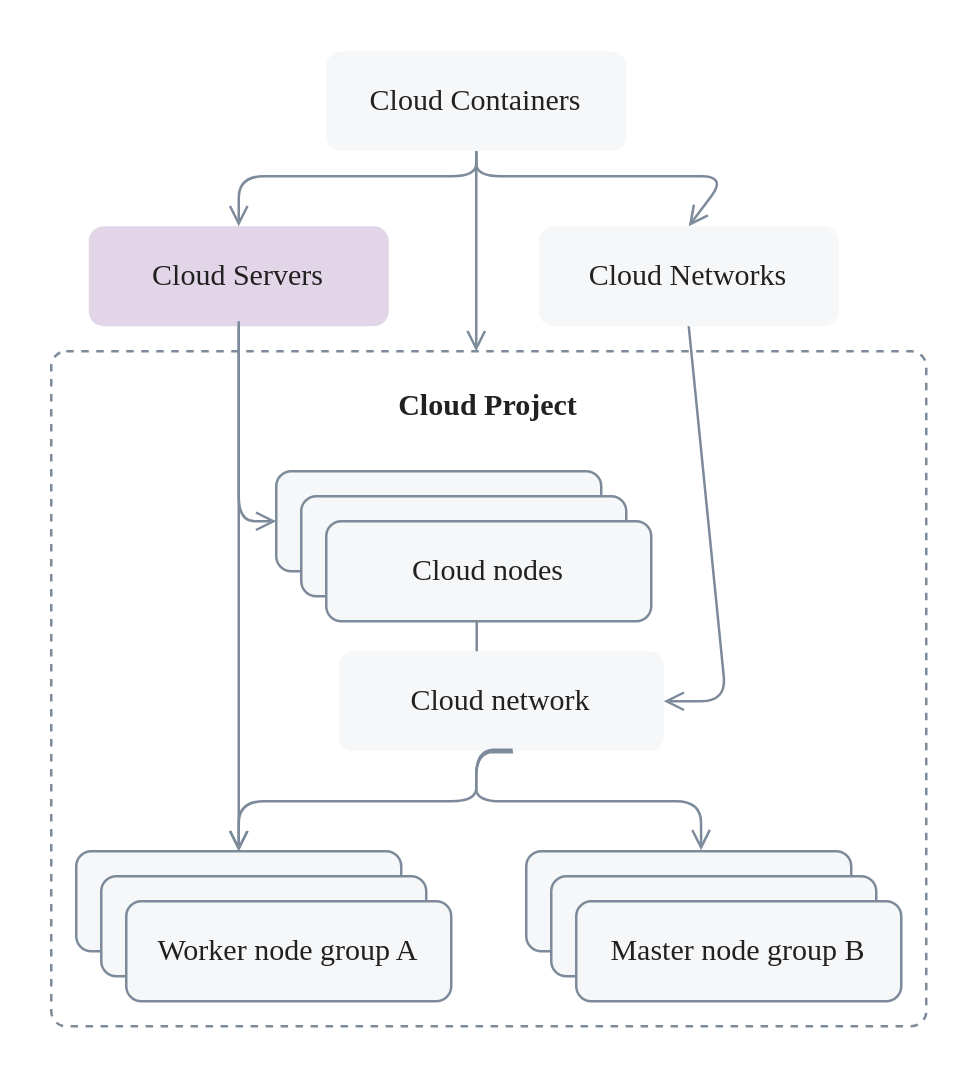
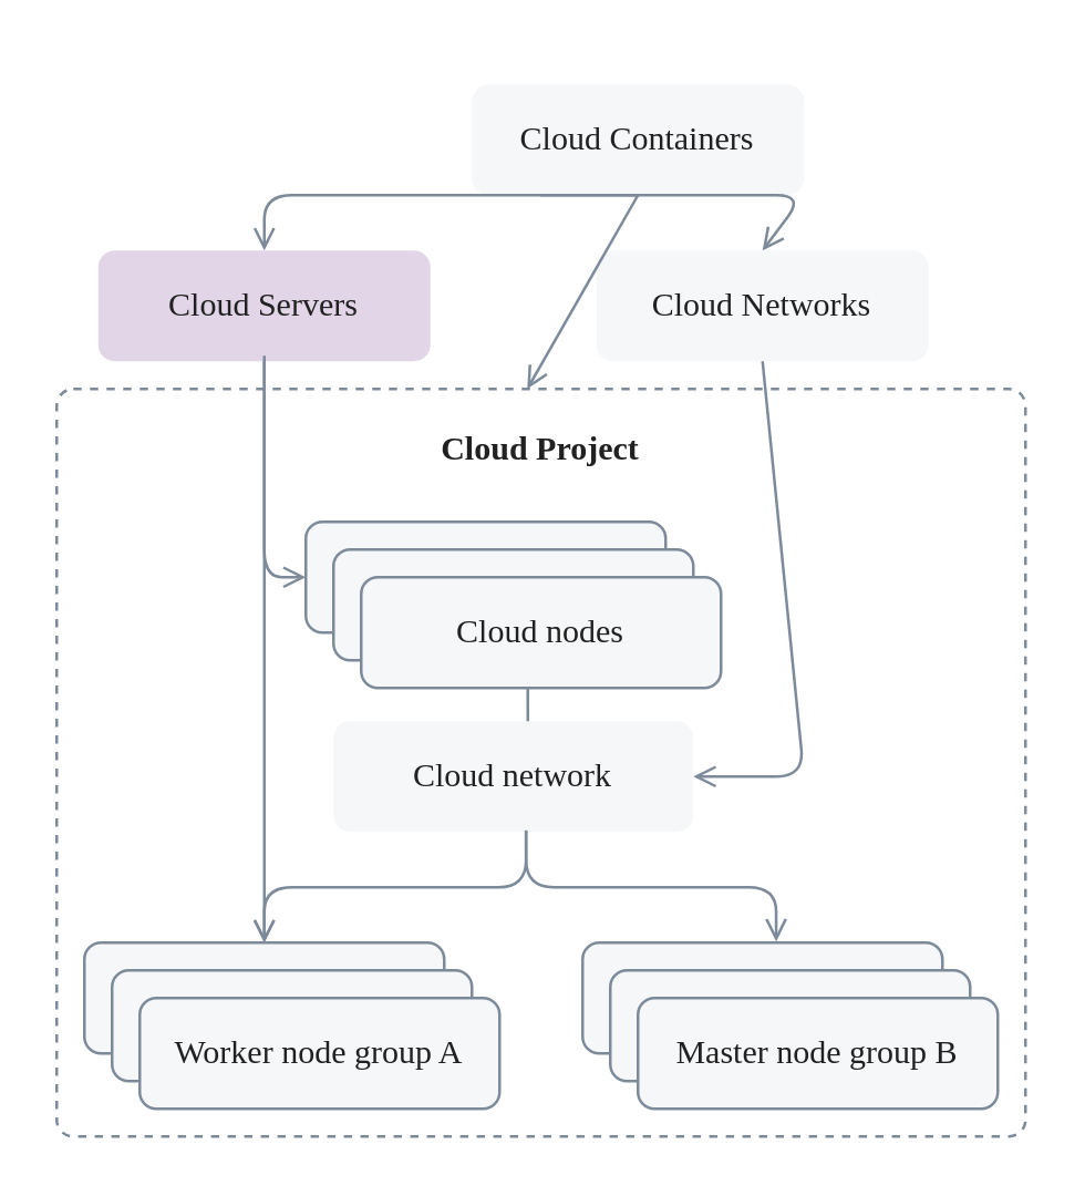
- <mxCell id="3" value="&lt;font color=&quot;#212121&quot;&gt;Cloud Containers&lt;/font&gt;" style="rounded=1;whiteSpace=wrap;html=1;fontFamily=VK Sans Display;strokeColor=none;arcsize=12;fillColor=#F6F7F9;spacing=0;spacingTop=12;spacingBottom=12;arcSize=12;absoluteArcSize=1;" vertex="1" parent="1"><mxGeometry x="130" y="20" width="120" height="40" as="geometry" /></mxCell>
+ <mxCell id="3" value="&lt;font color=&quot;#212121&quot;&gt;Cloud Containers&lt;/font&gt;" style="rounded=1;whiteSpace=wrap;html=1;fontFamily=VK Sans Display;strokeColor=none;arcsize=12;fillColor=#F6F7F9;spacing=0;spacingTop=12;spacingBottom=12;arcSize=12;absoluteArcSize=1;" vertex="1" parent="1"><mxGeometry x="170" y="30" width="120" height="40" as="geometry" /></mxCell>
- <mxCell id="13" value="&lt;font color=&quot;#212121&quot;&gt;Cloud network&lt;/font&gt;" style="rounded=1;whiteSpace=wrap;html=1;fontFamily=VK Sans Display;strokeColor=none;arcsize=12;fillColor=#F6F7F9;spacing=0;spacingTop=12;spacingBottom=12;arcSize=12;absoluteArcSize=1;movable=1;resizable=1;rotatable=1;deletable=1;editable=1;locked=0;connectable=1;container=0;" vertex="1" parent="1"><mxGeometry x="135" y="260" width="130" height="40" as="geometry" /></mxCell>
+ <mxCell id="13" value="&lt;font color=&quot;#212121&quot;&gt;Cloud network&lt;/font&gt;" style="rounded=1;whiteSpace=wrap;html=1;fontFamily=VK Sans Display;strokeColor=none;arcsize=12;fillColor=#F6F7F9;spacing=0;spacingTop=12;spacingBottom=12;arcSize=12;absoluteArcSize=1;movable=1;resizable=1;rotatable=1;deletable=1;editable=1;locked=0;connectable=1;container=0;" vertex="1" parent="1"><mxGeometry x="120" y="260" width="130" height="40" as="geometry" /></mxCell>
